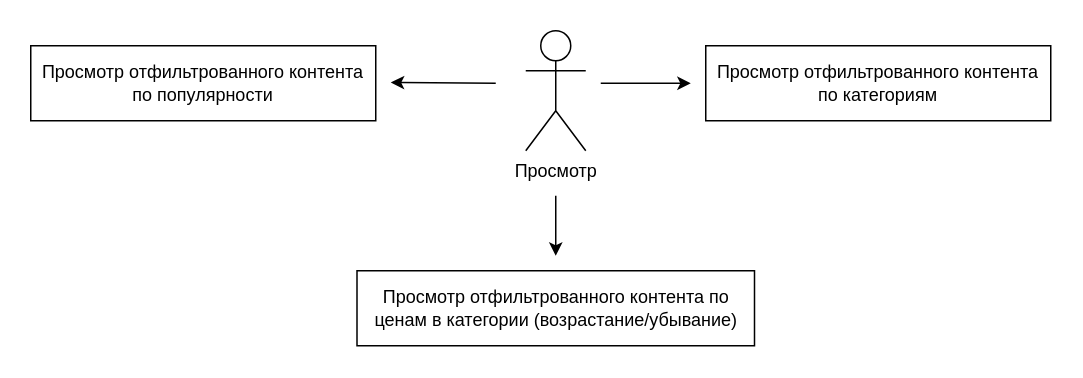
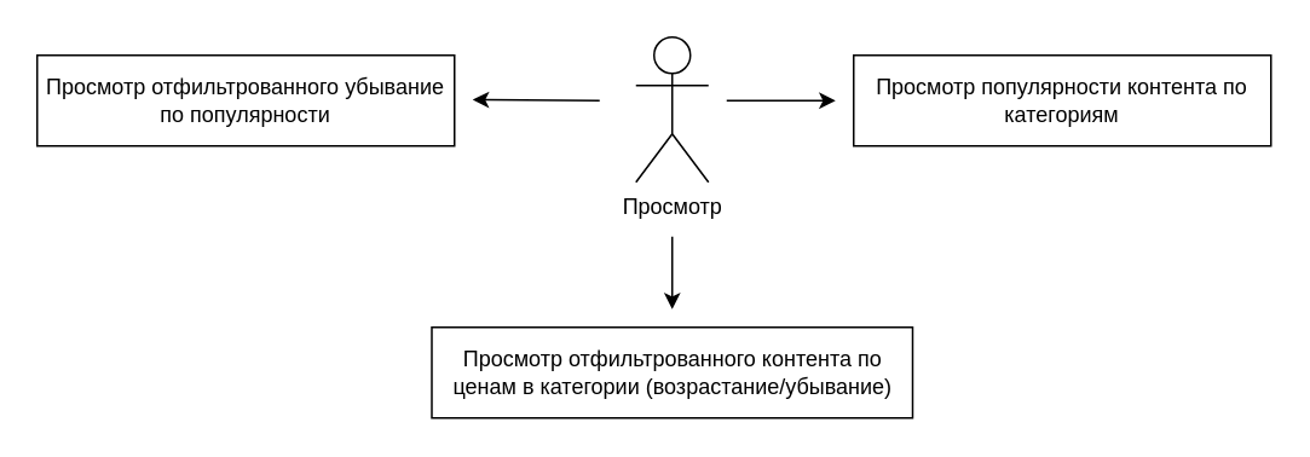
- <mxCell id="5" value="Просмотр отфильтрованного контента по популярности" style="rounded=0;whiteSpace=wrap;html=1;" vertex="1" parent="1"><mxGeometry x="20" y="30" width="230" height="50" as="geometry" /></mxCell>
+ <mxCell id="5" value="Просмотр отфильтрованного убывание по популярности" style="rounded=0;whiteSpace=wrap;html=1;" vertex="1" parent="1"><mxGeometry x="20" y="30" width="230" height="50" as="geometry" /></mxCell>
- <mxCell id="3" value="Просмотр отфильтрованного контента по категориям" style="rounded=0;whiteSpace=wrap;html=1;" vertex="1" parent="1"><mxGeometry x="470" y="30" width="230" height="50" as="geometry" /></mxCell>
+ <mxCell id="3" value="Просмотр популярности контента по категориям" style="rounded=0;whiteSpace=wrap;html=1;" vertex="1" parent="1"><mxGeometry x="470" y="30" width="230" height="50" as="geometry" /></mxCell>
